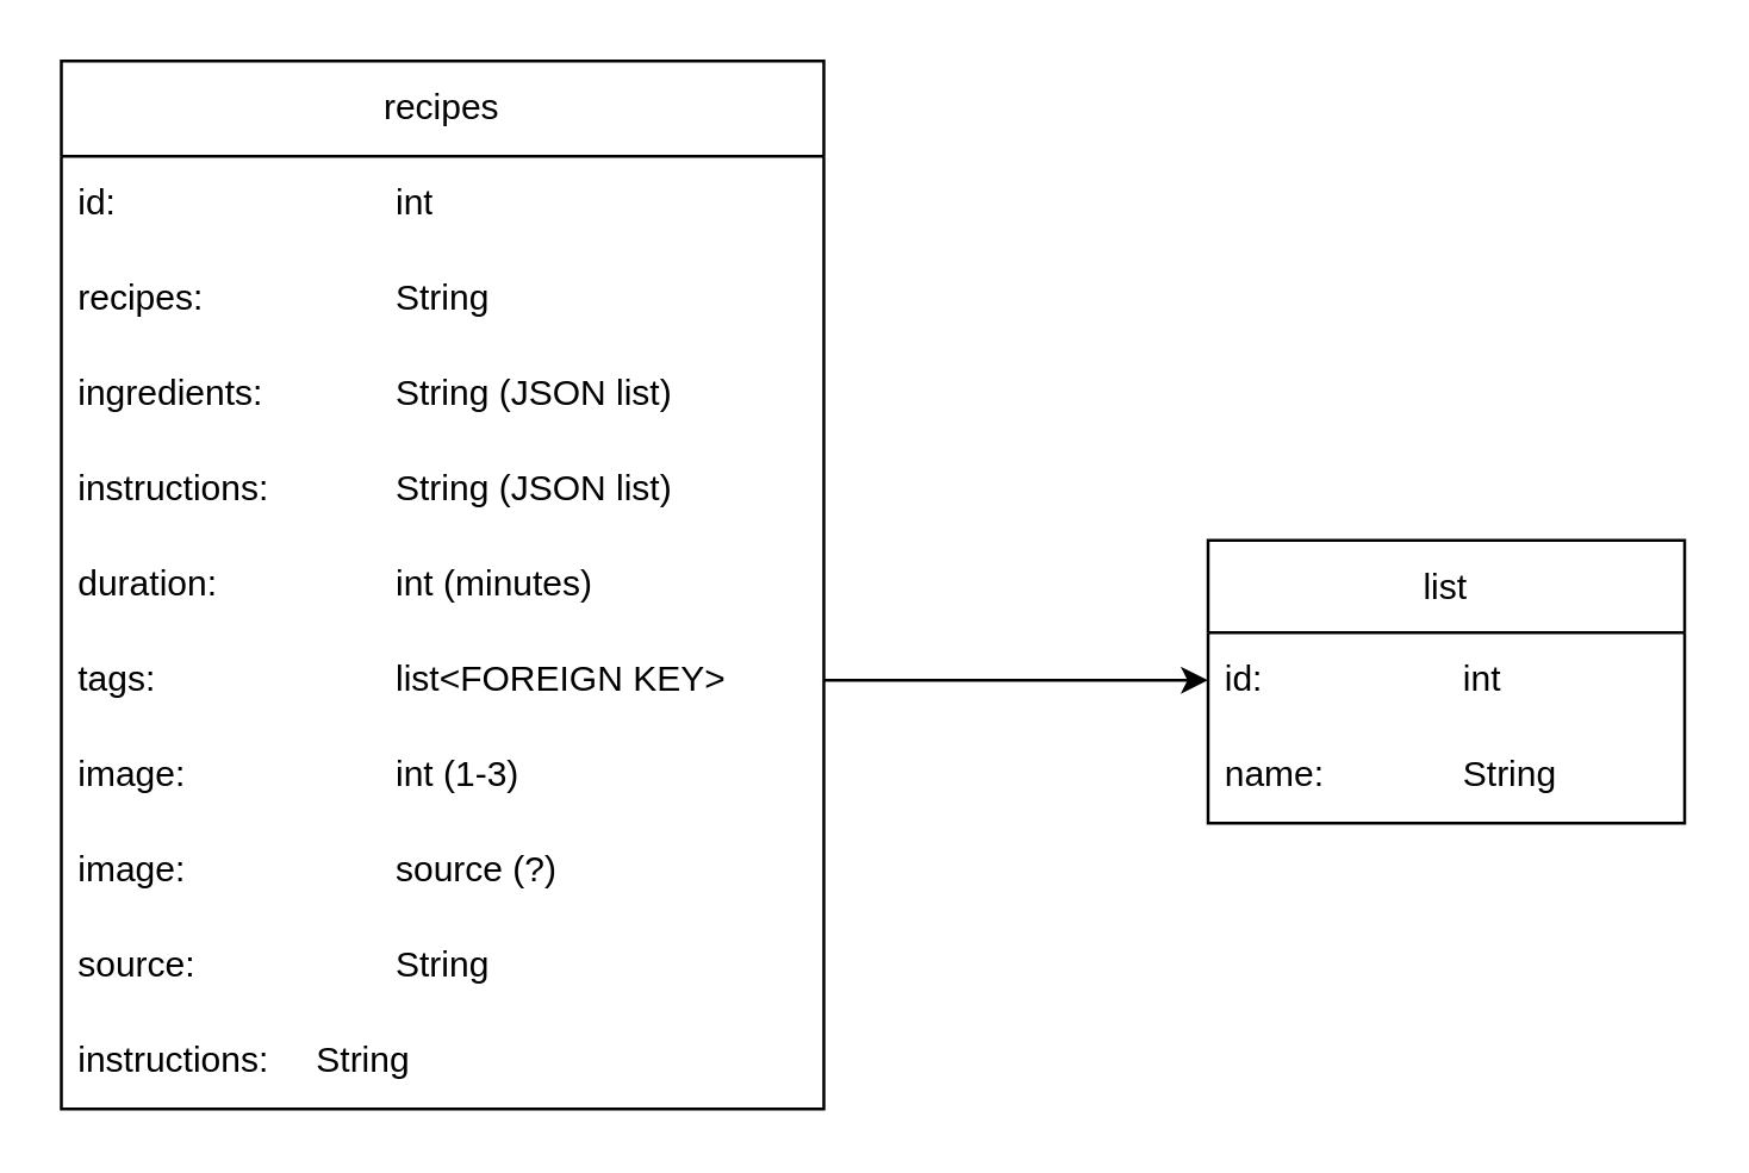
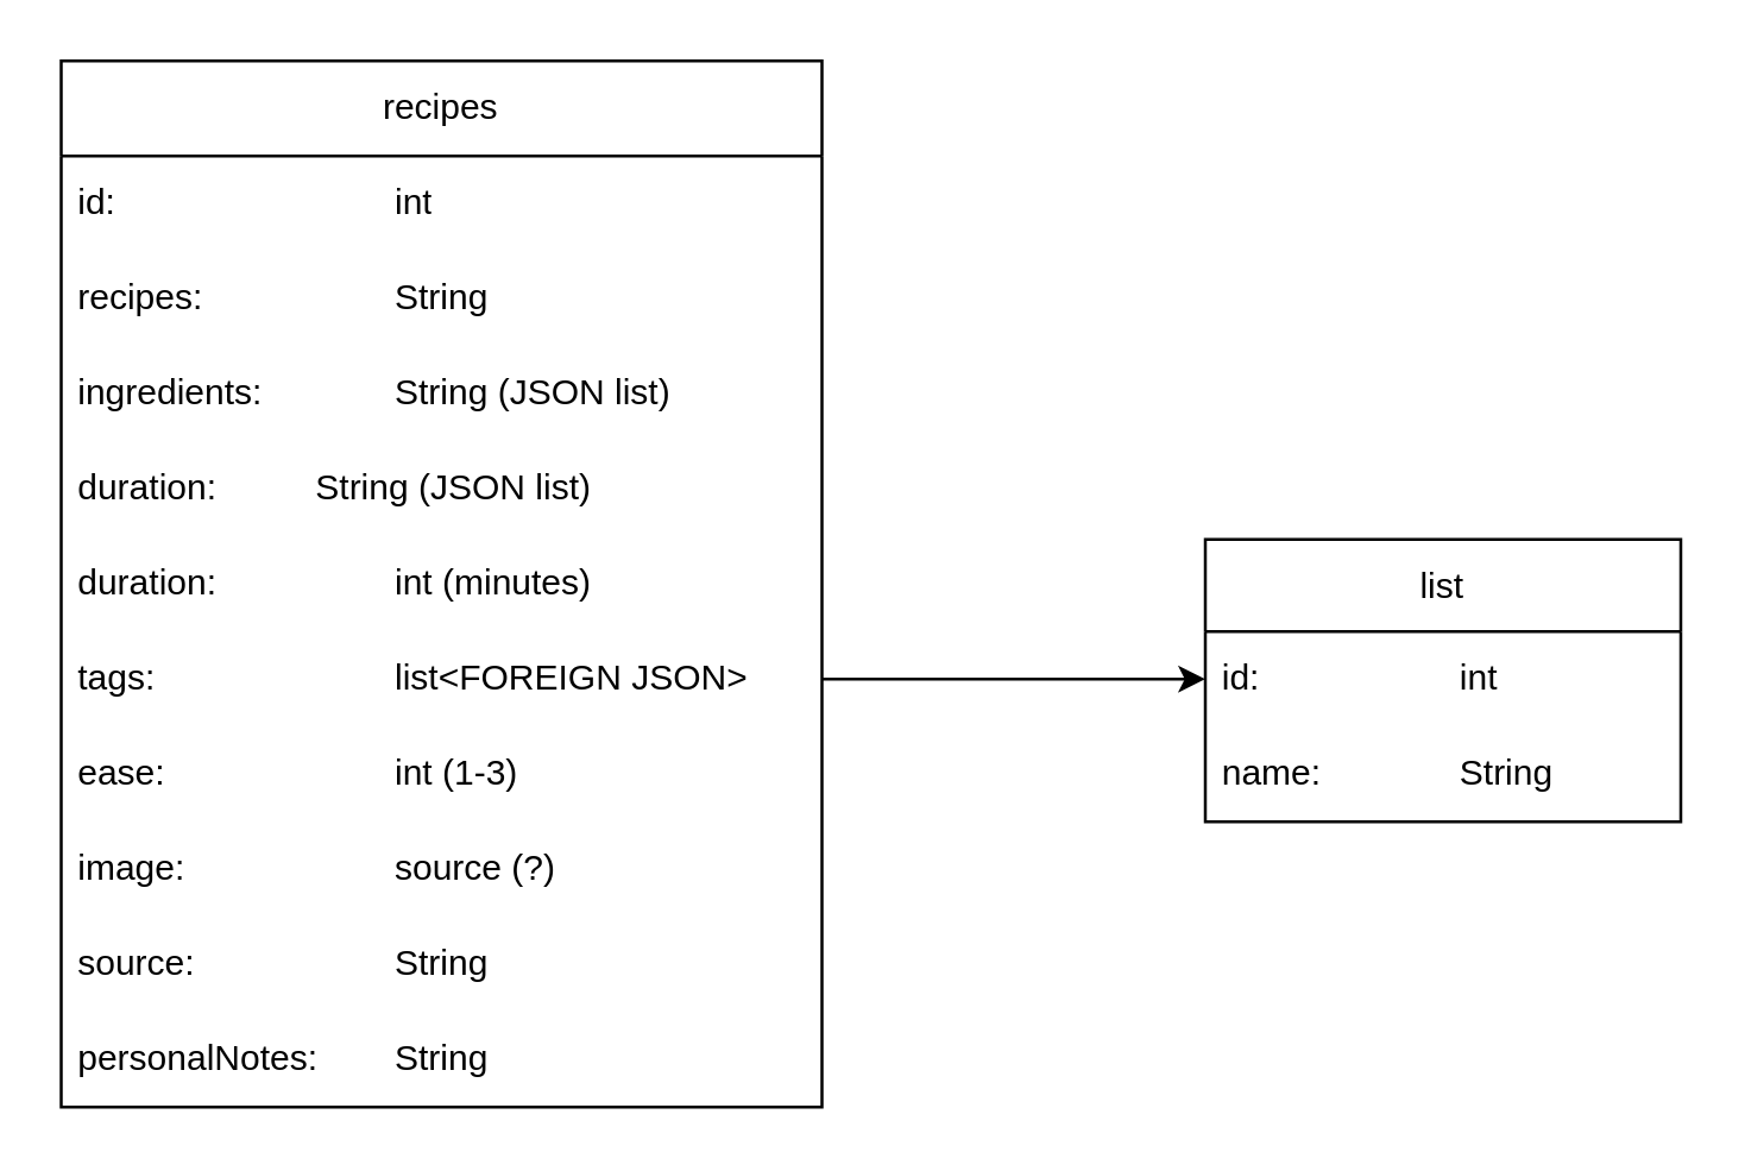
- <mxCell id="6" value="instructions: &lt;span style=&quot;white-space: pre;&quot;&gt;&#09;&lt;/span&gt;&lt;span style=&quot;white-space: pre;&quot;&gt;&#09;&lt;/span&gt;String (JSON list)" style="text;strokeColor=none;fillColor=none;align=left;verticalAlign=middle;spacingLeft=4;spacingRight=4;overflow=hidden;points=[[0,0.5],[1,0.5]];portConstraint=eastwest;rotatable=0;whiteSpace=wrap;html=1;" vertex="1" parent="2"><mxGeometry y="128" width="256" height="32" as="geometry" /></mxCell>
+ <mxCell id="6" value="duration: &lt;span style=&quot;white-space: pre;&quot;&gt;&#09;&lt;/span&gt;&lt;span style=&quot;white-space: pre;&quot;&gt;&#09;&lt;/span&gt;String (JSON list)" style="text;strokeColor=none;fillColor=none;align=left;verticalAlign=middle;spacingLeft=4;spacingRight=4;overflow=hidden;points=[[0,0.5],[1,0.5]];portConstraint=eastwest;rotatable=0;whiteSpace=wrap;html=1;" vertex="1" parent="2"><mxGeometry y="128" width="256" height="32" as="geometry" /></mxCell>
- <mxCell id="8" value="tags: &lt;span style=&quot;white-space: pre;&quot;&gt;&#09;&lt;/span&gt;&lt;span style=&quot;white-space: pre;&quot;&gt;&#09;&lt;/span&gt;&lt;span style=&quot;white-space: pre;&quot;&gt;&#09;&lt;/span&gt;list&amp;lt;FOREIGN KEY&amp;gt;" style="text;strokeColor=none;fillColor=none;align=left;verticalAlign=middle;spacingLeft=4;spacingRight=4;overflow=hidden;points=[[0,0.5],[1,0.5]];portConstraint=eastwest;rotatable=0;whiteSpace=wrap;html=1;" vertex="1" parent="2"><mxGeometry y="192" width="256" height="32" as="geometry" /></mxCell>
+ <mxCell id="8" value="tags: &lt;span style=&quot;white-space: pre;&quot;&gt;&#09;&lt;/span&gt;&lt;span style=&quot;white-space: pre;&quot;&gt;&#09;&lt;/span&gt;&lt;span style=&quot;white-space: pre;&quot;&gt;&#09;&lt;/span&gt;list&amp;lt;FOREIGN JSON&amp;gt;" style="text;strokeColor=none;fillColor=none;align=left;verticalAlign=middle;spacingLeft=4;spacingRight=4;overflow=hidden;points=[[0,0.5],[1,0.5]];portConstraint=eastwest;rotatable=0;whiteSpace=wrap;html=1;" vertex="1" parent="2"><mxGeometry y="192" width="256" height="32" as="geometry" /></mxCell>
- <mxCell id="9" value="image: &lt;span style=&quot;white-space: pre;&quot;&gt;&#09;&lt;/span&gt;&lt;span style=&quot;white-space: pre;&quot;&gt;&#09;&lt;/span&gt;&lt;span style=&quot;white-space: pre;&quot;&gt;&#09;&lt;/span&gt;int (1-3)" style="text;strokeColor=none;fillColor=none;align=left;verticalAlign=middle;spacingLeft=4;spacingRight=4;overflow=hidden;points=[[0,0.5],[1,0.5]];portConstraint=eastwest;rotatable=0;whiteSpace=wrap;html=1;" vertex="1" parent="2"><mxGeometry y="224" width="256" height="32" as="geometry" /></mxCell>
+ <mxCell id="9" value="ease: &lt;span style=&quot;white-space: pre;&quot;&gt;&#09;&lt;/span&gt;&lt;span style=&quot;white-space: pre;&quot;&gt;&#09;&lt;/span&gt;&lt;span style=&quot;white-space: pre;&quot;&gt;&#09;&lt;/span&gt;int (1-3)" style="text;strokeColor=none;fillColor=none;align=left;verticalAlign=middle;spacingLeft=4;spacingRight=4;overflow=hidden;points=[[0,0.5],[1,0.5]];portConstraint=eastwest;rotatable=0;whiteSpace=wrap;html=1;" vertex="1" parent="2"><mxGeometry y="224" width="256" height="32" as="geometry" /></mxCell>
- <mxCell id="12" value="instructions: &lt;span style=&quot;white-space: pre;&quot;&gt;&#09;&lt;/span&gt;String" style="text;strokeColor=none;fillColor=none;align=left;verticalAlign=middle;spacingLeft=4;spacingRight=4;overflow=hidden;points=[[0,0.5],[1,0.5]];portConstraint=eastwest;rotatable=0;whiteSpace=wrap;html=1;" vertex="1" parent="2"><mxGeometry y="320" width="256" height="32" as="geometry" /></mxCell>
+ <mxCell id="12" value="personalNotes: &lt;span style=&quot;white-space: pre;&quot;&gt;&#09;&lt;/span&gt;String" style="text;strokeColor=none;fillColor=none;align=left;verticalAlign=middle;spacingLeft=4;spacingRight=4;overflow=hidden;points=[[0,0.5],[1,0.5]];portConstraint=eastwest;rotatable=0;whiteSpace=wrap;html=1;" vertex="1" parent="2"><mxGeometry y="320" width="256" height="32" as="geometry" /></mxCell>
